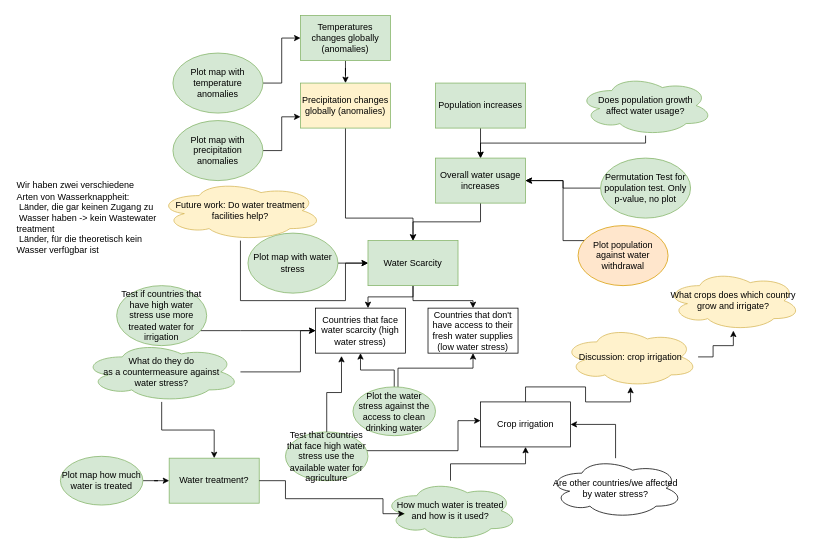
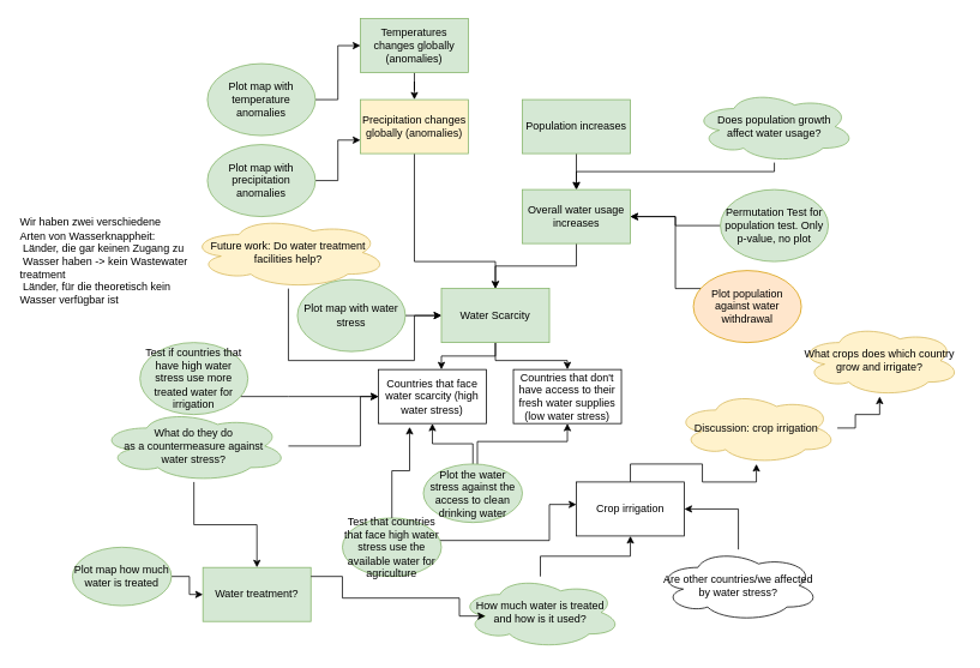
- <mxCell id="18" value="Water treatment?" style="rounded=0;whiteSpace=wrap;html=1;fillColor=#d5e8d4;strokeColor=#82b366;" parent="1" vertex="1"><mxGeometry x="225" y="610" width="120" height="60" as="geometry" /></mxCell>
+ <mxCell id="18" value="Water treatment?" style="rounded=0;whiteSpace=wrap;html=1;fillColor=#d5e8d4;strokeColor=#82b366;" parent="1" vertex="1"><mxGeometry x="225" y="630" width="120" height="60" as="geometry" /></mxCell>
